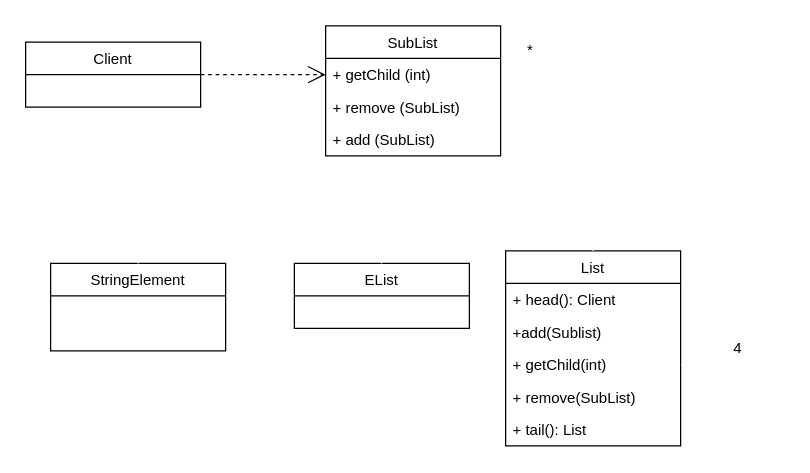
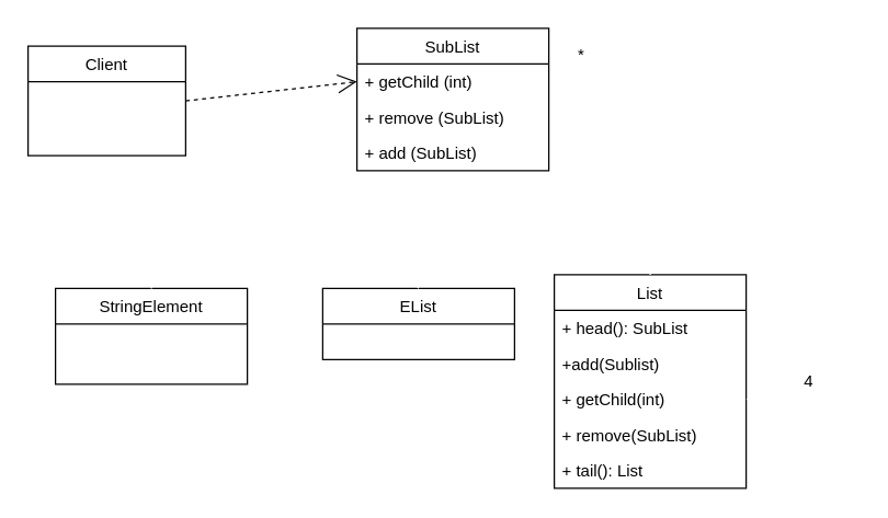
- <mxCell id="2" value="Client" style="swimlane;fontStyle=0;childLayout=stackLayout;horizontal=1;startSize=26;fillColor=none;horizontalStack=0;resizeParent=1;resizeParentMax=0;resizeLast=0;collapsible=1;marginBottom=0;" vertex="1" parent="1"><mxGeometry x="20" y="33" width="140" height="52" as="geometry" /></mxCell>
+ <mxCell id="2" value="Client" style="swimlane;fontStyle=0;childLayout=stackLayout;horizontal=1;startSize=26;fillColor=none;horizontalStack=0;resizeParent=1;resizeParentMax=0;resizeLast=0;collapsible=1;marginBottom=0;" vertex="1" parent="1"><mxGeometry x="20" y="33" width="115" height="80" as="geometry" /></mxCell>
- <mxCell id="10" value="+ head(): Client" style="text;strokeColor=none;fillColor=none;align=left;verticalAlign=top;spacingLeft=4;spacingRight=4;overflow=hidden;rotatable=0;points=[[0,0.5],[1,0.5]];portConstraint=eastwest;" vertex="1" parent="9"><mxGeometry y="26" width="140" height="26" as="geometry" /></mxCell>
+ <mxCell id="10" value="+ head(): SubList" style="text;strokeColor=none;fillColor=none;align=left;verticalAlign=top;spacingLeft=4;spacingRight=4;overflow=hidden;rotatable=0;points=[[0,0.5],[1,0.5]];portConstraint=eastwest;" vertex="1" parent="9"><mxGeometry y="26" width="140" height="26" as="geometry" /></mxCell>
